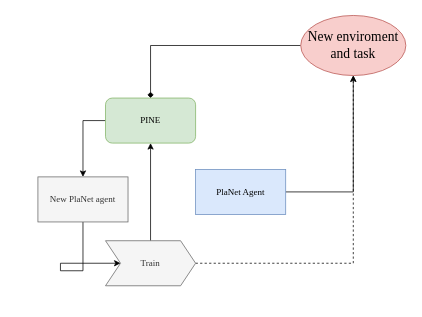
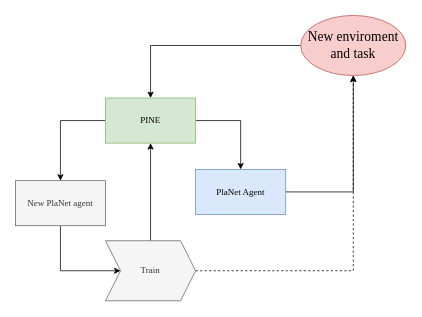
- <mxCell id="9" style="edgeStyle=orthogonalEdgeStyle;rounded=0;orthogonalLoop=1;jettySize=auto;html=1;exitX=1;exitY=0.5;exitDx=0;exitDy=0;entryX=0.5;entryY=1;entryDx=0;entryDy=0;endArrow=open;" edge="1" parent="1" source="10" target="3"><mxGeometry relative="1" as="geometry" /></mxCell>
+ <mxCell id="9" style="edgeStyle=orthogonalEdgeStyle;rounded=0;orthogonalLoop=1;jettySize=auto;html=1;exitX=1;exitY=0.5;exitDx=0;exitDy=0;entryX=0.5;entryY=1;entryDx=0;entryDy=0;" edge="1" parent="1" source="10" target="3"><mxGeometry relative="1" as="geometry" /></mxCell>
- <mxCell id="2" style="edgeStyle=orthogonalEdgeStyle;rounded=0;orthogonalLoop=1;jettySize=auto;html=1;exitX=0;exitY=0.5;exitDx=0;exitDy=0;entryX=0.5;entryY=0;entryDx=0;entryDy=0;endArrow=diamond;" edge="1" parent="1" source="3" target="6"><mxGeometry relative="1" as="geometry" /></mxCell>
+ <mxCell id="2" style="edgeStyle=orthogonalEdgeStyle;rounded=0;orthogonalLoop=1;jettySize=auto;html=1;exitX=0;exitY=0.5;exitDx=0;exitDy=0;entryX=0.5;entryY=0;entryDx=0;entryDy=0;" edge="1" parent="1" source="3" target="6"><mxGeometry relative="1" as="geometry" /></mxCell>
- <mxCell id="6" value="PINE" style="whiteSpace=wrap;html=1;direction=east;fillColor=#d5e8d4;strokeColor=#82b366;fontFamily=Computer Modern;fontSource=http%3A%2F%2Fmirrors.ctan.org%2Ffonts%2Fcm-unicode%2Ffonts%2Fotf%2Fcmunss.otf;rounded=1;" vertex="1" parent="1"><mxGeometry x="140" y="130" width="120" height="60" as="geometry" /></mxCell>
+ <mxCell id="6" value="PINE" style="rounded=0;whiteSpace=wrap;html=1;direction=east;fillColor=#d5e8d4;strokeColor=#82b366;fontFamily=Computer Modern;fontSource=http%3A%2F%2Fmirrors.ctan.org%2Ffonts%2Fcm-unicode%2Ffonts%2Fotf%2Fcmunss.otf;" vertex="1" parent="1"><mxGeometry x="140" y="130" width="120" height="60" as="geometry" /></mxCell>
+ <mxCell id="5" style="edgeStyle=orthogonalEdgeStyle;rounded=0;orthogonalLoop=1;jettySize=auto;html=1;exitX=1;exitY=0.5;exitDx=0;exitDy=0;" edge="1" parent="1" source="6" target="10"><mxGeometry relative="1" as="geometry" /></mxCell>
- <mxCell id="8" value="New PlaNet agent" style="rounded=0;whiteSpace=wrap;html=1;fillColor=#f5f5f5;strokeColor=#666666;fontColor=#333333;fontFamily=Computer Modern;fontSource=http%3A%2F%2Fmirrors.ctan.org%2Ffonts%2Fcm-unicode%2Ffonts%2Fotf%2Fcmunss.otf;" vertex="1" parent="1"><mxGeometry x="50" y="235" width="120" height="60" as="geometry" /></mxCell>
+ <mxCell id="8" value="New PlaNet agent" style="rounded=0;whiteSpace=wrap;html=1;fillColor=#f5f5f5;strokeColor=#666666;fontColor=#333333;fontFamily=Computer Modern;fontSource=http%3A%2F%2Fmirrors.ctan.org%2Ffonts%2Fcm-unicode%2Ffonts%2Fotf%2Fcmunss.otf;" vertex="1" parent="1"><mxGeometry x="20" y="240" width="120" height="60" as="geometry" /></mxCell>
- <mxCell id="13" value="Train " style="shape=step;perimeter=stepPerimeter;whiteSpace=wrap;html=1;fixedSize=1;fillColor=#f5f5f5;strokeColor=#666666;fontColor=#333333;fontFamily=Computer Modern;fontSource=http%3A%2F%2Fmirrors.ctan.org%2Ffonts%2Fcm-unicode%2Ffonts%2Fotf%2Fcmunss.otf;" vertex="1" parent="1"><mxGeometry x="140" y="320" width="120" height="60" as="geometry" /></mxCell>
+ <mxCell id="13" value="Train " style="shape=step;perimeter=stepPerimeter;whiteSpace=wrap;html=1;fixedSize=1;fillColor=#f5f5f5;strokeColor=#666666;fontColor=#333333;fontFamily=Computer Modern;fontSource=http%3A%2F%2Fmirrors.ctan.org%2Ffonts%2Fcm-unicode%2Ffonts%2Fotf%2Fcmunss.otf;" vertex="1" parent="1"><mxGeometry x="140" y="320" width="120" height="80" as="geometry" /></mxCell>
